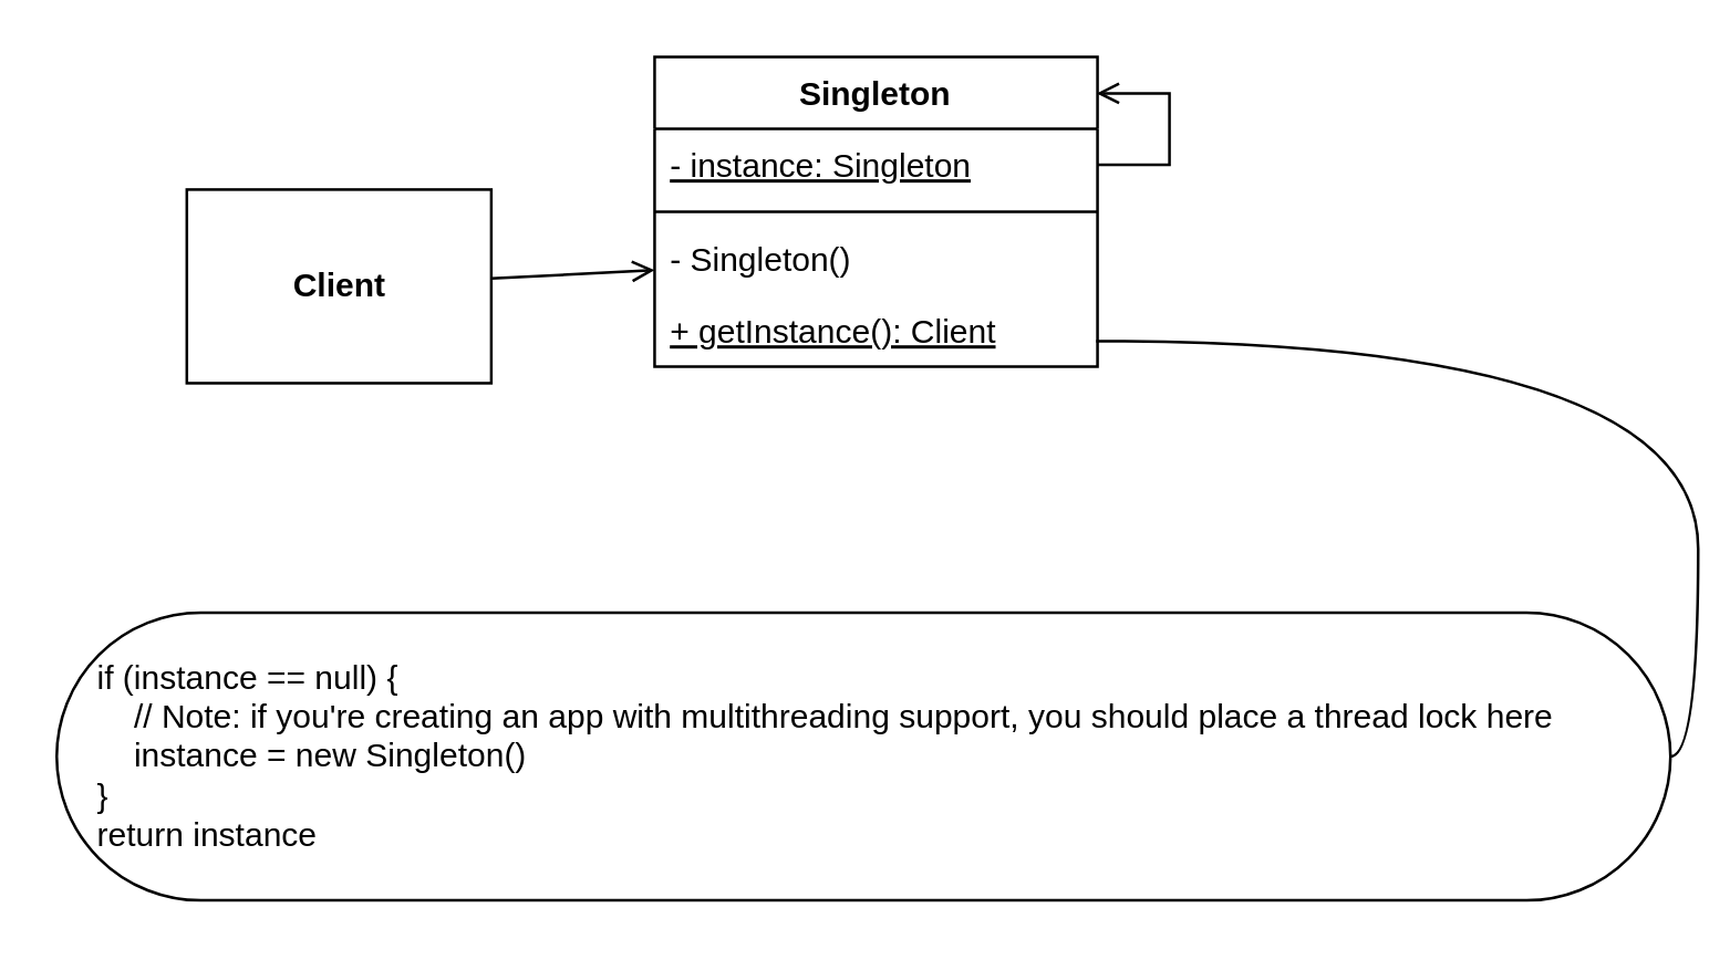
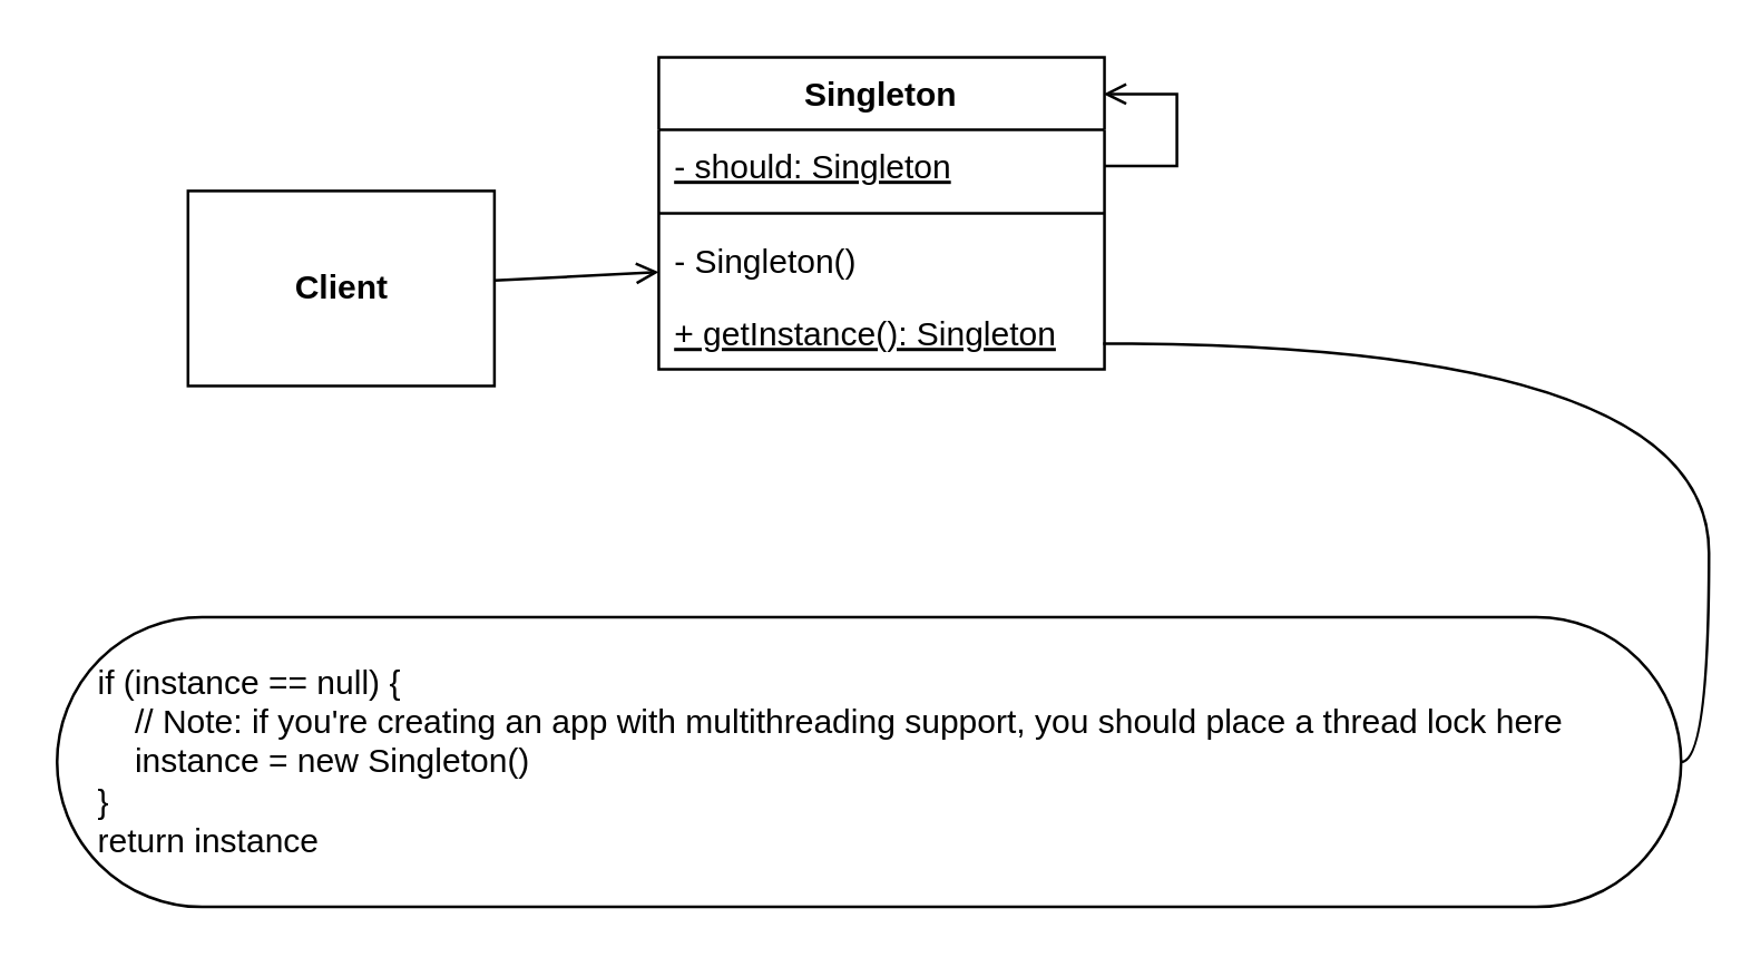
- <mxCell id="6" value="- instance: Singleton" style="text;strokeColor=none;fillColor=none;align=left;verticalAlign=top;spacingLeft=4;spacingRight=4;overflow=hidden;rotatable=0;points=[[0,0.5],[1,0.5]];portConstraint=eastwest;fontStyle=4" parent="4" vertex="1"><mxGeometry y="26" width="160" height="26" as="geometry" /></mxCell>
+ <mxCell id="6" value="- should: Singleton" style="text;strokeColor=none;fillColor=none;align=left;verticalAlign=top;spacingLeft=4;spacingRight=4;overflow=hidden;rotatable=0;points=[[0,0.5],[1,0.5]];portConstraint=eastwest;fontStyle=4" parent="4" vertex="1"><mxGeometry y="26" width="160" height="26" as="geometry" /></mxCell>
- <mxCell id="9" value="+ getInstance(): Client" style="text;strokeColor=none;fillColor=none;align=left;verticalAlign=top;spacingLeft=4;spacingRight=4;overflow=hidden;rotatable=0;points=[[0,0.5],[1,0.5]];portConstraint=eastwest;fontStyle=4" parent="4" vertex="1"><mxGeometry y="86" width="160" height="26" as="geometry" /></mxCell>
+ <mxCell id="9" value="+ getInstance(): Singleton" style="text;strokeColor=none;fillColor=none;align=left;verticalAlign=top;spacingLeft=4;spacingRight=4;overflow=hidden;rotatable=0;points=[[0,0.5],[1,0.5]];portConstraint=eastwest;fontStyle=4" parent="4" vertex="1"><mxGeometry y="86" width="160" height="26" as="geometry" /></mxCell>
